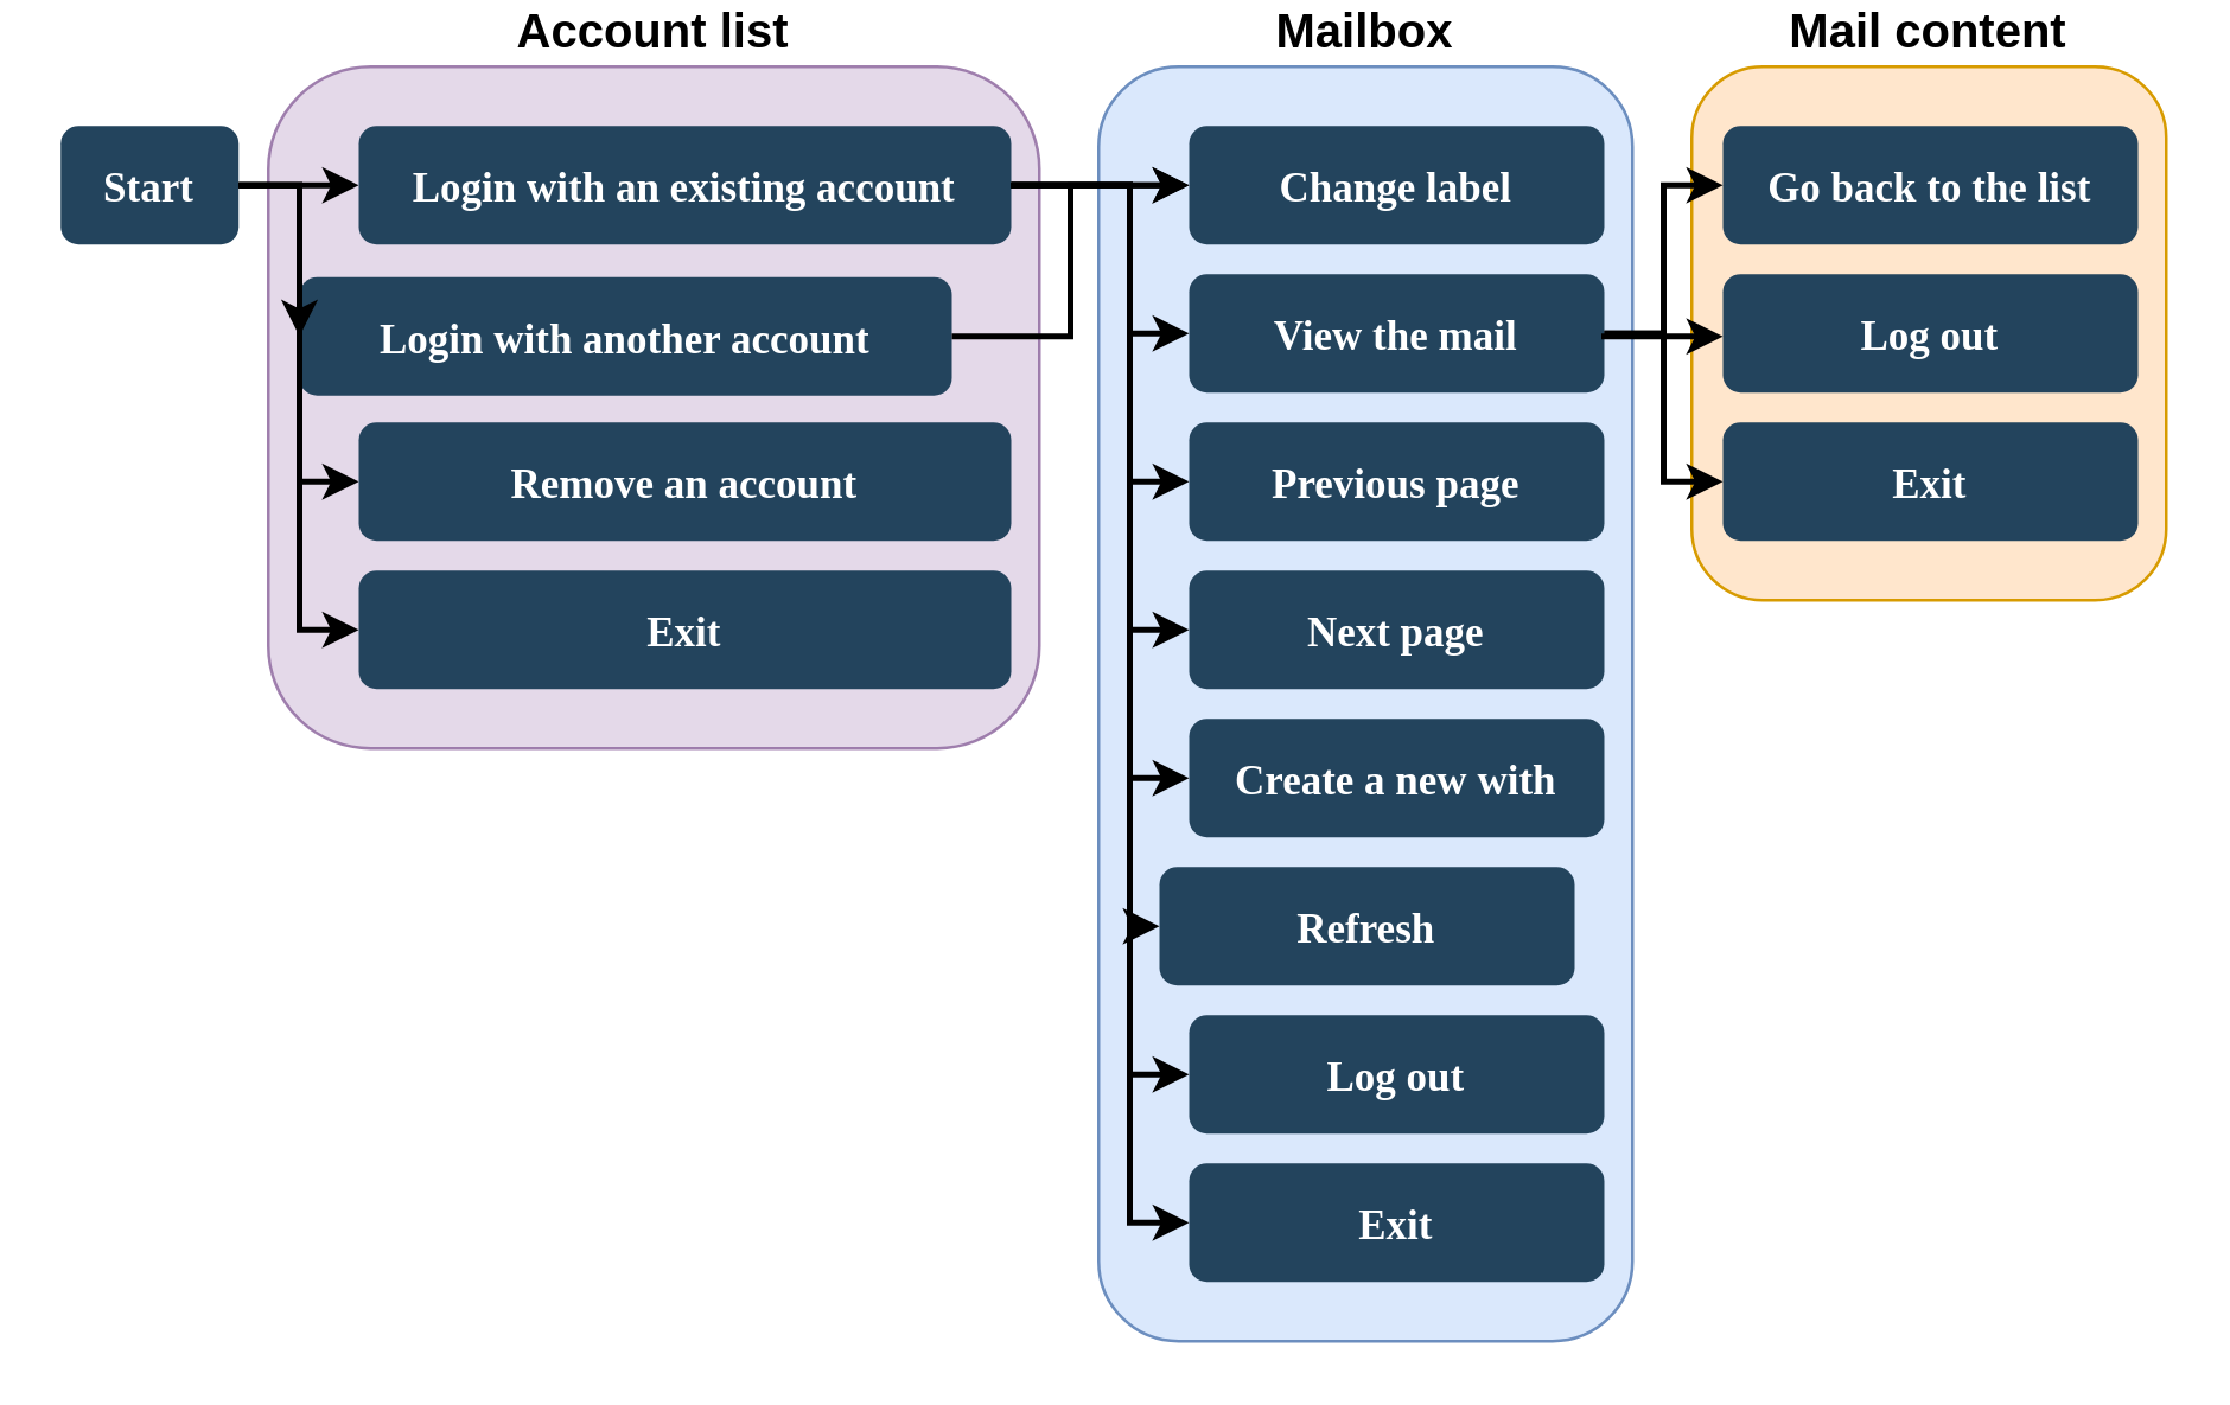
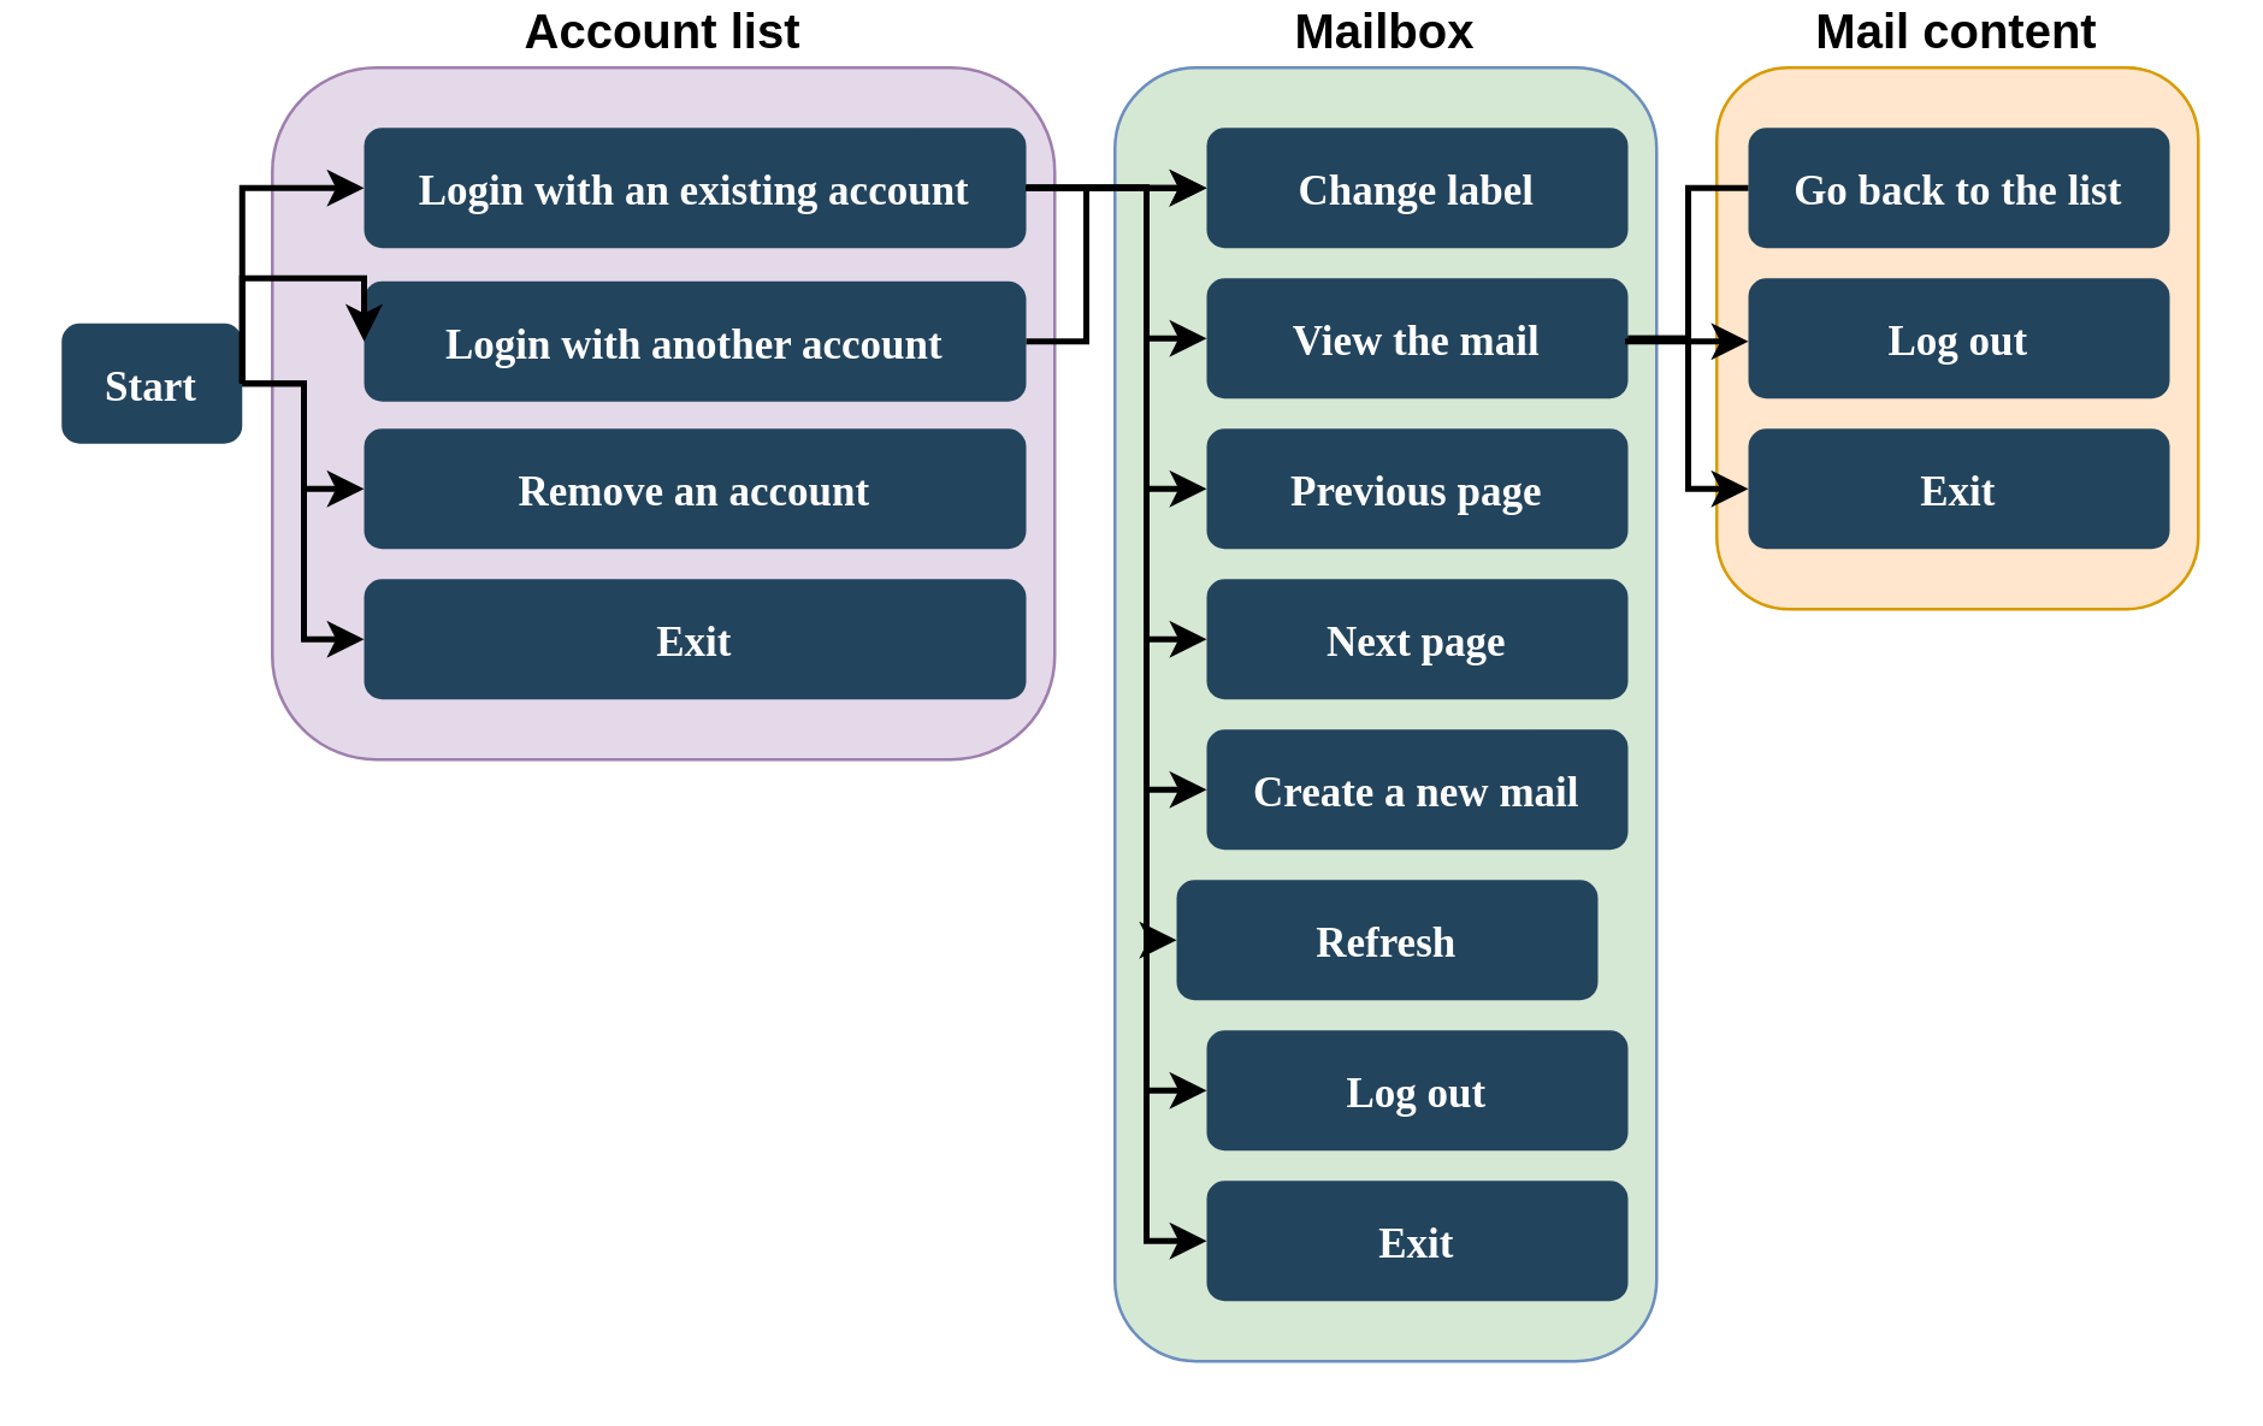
- <mxCell id="5" value="Start" style="rounded=1;fillColor=#23445D;gradientColor=none;strokeColor=none;fontColor=#FFFFFF;fontStyle=1;fontFamily=Tahoma;fontSize=14" parent="1" vertex="1"><mxGeometry x="20" y="40" width="60" height="40" as="geometry" /></mxCell>
+ <mxCell id="5" value="Start" style="rounded=1;fillColor=#23445D;gradientColor=none;strokeColor=none;fontColor=#FFFFFF;fontStyle=1;fontFamily=Tahoma;fontSize=14" parent="1" vertex="1"><mxGeometry x="20" y="105" width="60" height="40" as="geometry" /></mxCell>
- <mxCell id="35" value="" style="edgeStyle=elbowEdgeStyle;strokeWidth=2;rounded=0;entryX=0;entryY=0.5;entryDx=0;entryDy=0;exitX=1;exitY=0.5;exitDx=0;exitDy=0;" edge="1" parent="1" source="15" target="34"><mxGeometry x="888" y="244.08" width="100" height="100" as="geometry"><mxPoint x="540.5" y="80" as="sourcePoint" /><mxPoint x="600.5" y="29" as="targetPoint" /><Array as="points"><mxPoint x="560.5" y="59" /></Array></mxGeometry></mxCell>
+ <mxCell id="35" value="" style="edgeStyle=elbowEdgeStyle;strokeWidth=2;rounded=0;entryX=0;entryY=0.5;entryDx=0;entryDy=0;exitX=1;exitY=0.5;exitDx=0;exitDy=0;endArrow=none;" edge="1" parent="1" source="15" target="34"><mxGeometry x="888" y="244.08" width="100" height="100" as="geometry"><mxPoint x="540.5" y="80" as="sourcePoint" /><mxPoint x="600.5" y="29" as="targetPoint" /><Array as="points"><mxPoint x="560.5" y="59" /></Array></mxGeometry></mxCell>
- <mxCell id="8" value="Login with another account" style="rounded=1;fillColor=#23445D;gradientColor=none;strokeColor=none;fontColor=#FFFFFF;fontStyle=1;fontFamily=Tahoma;fontSize=14" vertex="1" parent="1"><mxGeometry x="100.5" y="91" width="220" height="40" as="geometry" /></mxCell>
+ <mxCell id="8" value="Login with another account" style="rounded=1;fillColor=#23445D;gradientColor=none;strokeColor=none;fontColor=#FFFFFF;fontStyle=1;fontFamily=Tahoma;fontSize=14" vertex="1" parent="1"><mxGeometry x="120.5" y="91" width="220" height="40" as="geometry" /></mxCell>
- <mxCell id="3" value="&lt;font size=&quot;1&quot;&gt;&lt;b style=&quot;font-size: 16px&quot;&gt;Mailbox&lt;/b&gt;&lt;/font&gt;" style="rounded=1;whiteSpace=wrap;html=1;fillColor=#dae8fc;labelPosition=center;verticalLabelPosition=top;align=center;verticalAlign=bottom;strokeColor=#6c8ebf;" vertex="1" parent="1"><mxGeometry x="370" y="20" width="180" height="430" as="geometry" /></mxCell>
+ <mxCell id="3" value="&lt;font size=&quot;1&quot;&gt;&lt;b style=&quot;font-size: 16px&quot;&gt;Mailbox&lt;/b&gt;&lt;/font&gt;" style="rounded=1;whiteSpace=wrap;html=1;fillColor=#d5e8d4;labelPosition=center;verticalLabelPosition=top;align=center;verticalAlign=bottom;strokeColor=#6c8ebf;" vertex="1" parent="1"><mxGeometry x="370" y="20" width="180" height="430" as="geometry" /></mxCell>
- <mxCell id="18" value="Create a new with" style="rounded=1;fillColor=#23445D;gradientColor=none;strokeColor=none;fontColor=#FFFFFF;fontStyle=1;fontFamily=Tahoma;fontSize=14" vertex="1" parent="1"><mxGeometry x="400.5" y="240" width="140" height="40" as="geometry" /></mxCell>
+ <mxCell id="18" value="Create a new mail" style="rounded=1;fillColor=#23445D;gradientColor=none;strokeColor=none;fontColor=#FFFFFF;fontStyle=1;fontFamily=Tahoma;fontSize=14" vertex="1" parent="1"><mxGeometry x="400.5" y="240" width="140" height="40" as="geometry" /></mxCell>
